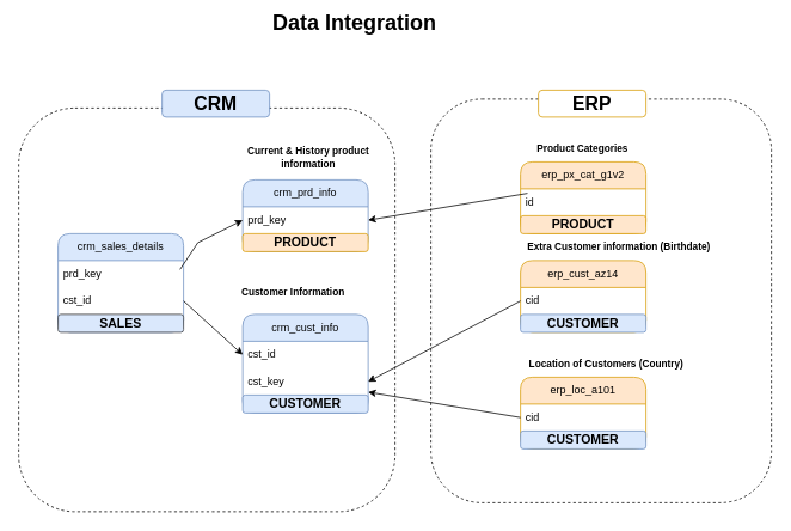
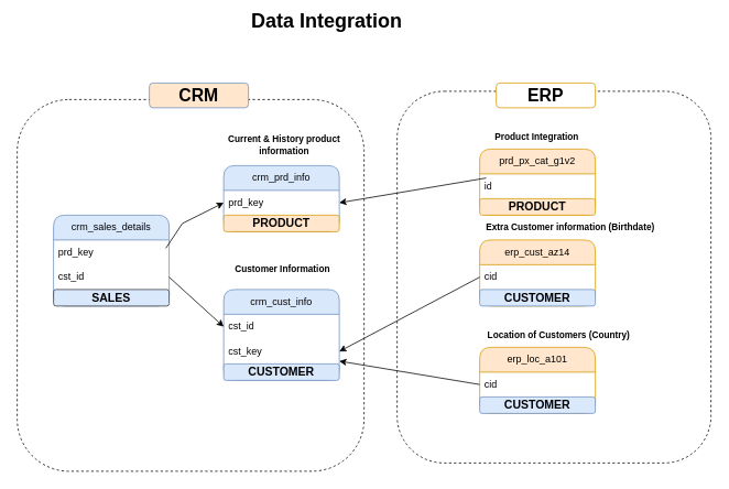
- <mxCell id="4" value="&lt;b&gt;&lt;font style=&quot;font-size: 21px;&quot;&gt;CRM&lt;/font&gt;&lt;/b&gt;" style="rounded=1;whiteSpace=wrap;html=1;fillColor=#dae8fc;strokeColor=#6c8ebf;" parent="1" vertex="1"><mxGeometry x="180" y="100" width="120" height="30" as="geometry" /></mxCell>
+ <mxCell id="4" value="&lt;b&gt;&lt;font style=&quot;font-size: 21px;&quot;&gt;CRM&lt;/font&gt;&lt;/b&gt;" style="rounded=1;whiteSpace=wrap;html=1;fillColor=#ffe6cc;strokeColor=#6c8ebf;" parent="1" vertex="1"><mxGeometry x="180" y="100" width="120" height="30" as="geometry" /></mxCell>
- <mxCell id="29" value="&lt;span&gt;&lt;font&gt;Product Categories&lt;/font&gt;&lt;/span&gt;" style="text;strokeColor=none;align=center;fillColor=none;html=1;verticalAlign=middle;whiteSpace=wrap;rounded=0;fontSize=11;fontStyle=1" parent="1" vertex="1"><mxGeometry x="566.37" y="150" width="167.25" height="30" as="geometry" /></mxCell>
+ <mxCell id="29" value="&lt;span&gt;&lt;font&gt;Product Integration&lt;/font&gt;&lt;/span&gt;" style="text;strokeColor=none;align=center;fillColor=none;html=1;verticalAlign=middle;whiteSpace=wrap;rounded=0;fontSize=11;fontStyle=1" parent="1" vertex="1"><mxGeometry x="566.37" y="150" width="167.25" height="30" as="geometry" /></mxCell>
- <mxCell id="18" value="erp_px_cat_g1v2" style="swimlane;fontStyle=0;childLayout=stackLayout;horizontal=1;startSize=30;horizontalStack=0;resizeParent=1;resizeParentMax=0;resizeLast=0;collapsible=1;marginBottom=0;whiteSpace=wrap;html=1;rounded=1;fillColor=#ffe6cc;strokeColor=#d79b00;" parent="1" vertex="1"><mxGeometry x="580" y="180" width="140" height="80" as="geometry" /></mxCell>
+ <mxCell id="18" value="prd_px_cat_g1v2" style="swimlane;fontStyle=0;childLayout=stackLayout;horizontal=1;startSize=30;horizontalStack=0;resizeParent=1;resizeParentMax=0;resizeLast=0;collapsible=1;marginBottom=0;whiteSpace=wrap;html=1;rounded=1;fillColor=#ffe6cc;strokeColor=#d79b00;" parent="1" vertex="1"><mxGeometry x="580" y="180" width="140" height="80" as="geometry" /></mxCell>
- <mxCell id="28" value="&lt;span&gt;&lt;font&gt;Customer Information&lt;/font&gt;&lt;/span&gt;" style="text;strokeColor=none;align=center;fillColor=none;html=1;verticalAlign=middle;whiteSpace=wrap;rounded=0;fontSize=11;fontStyle=1" parent="1" vertex="1"><mxGeometry x="242.75" y="310" width="167.25" height="30" as="geometry" /></mxCell>
+ <mxCell id="28" value="&lt;span&gt;&lt;font&gt;Customer Information&lt;/font&gt;&lt;/span&gt;" style="text;strokeColor=none;align=center;fillColor=none;html=1;verticalAlign=middle;whiteSpace=wrap;rounded=0;fontSize=11;fontStyle=1" parent="1" vertex="1"><mxGeometry x="257.75" y="310" width="167.25" height="30" as="geometry" /></mxCell>
